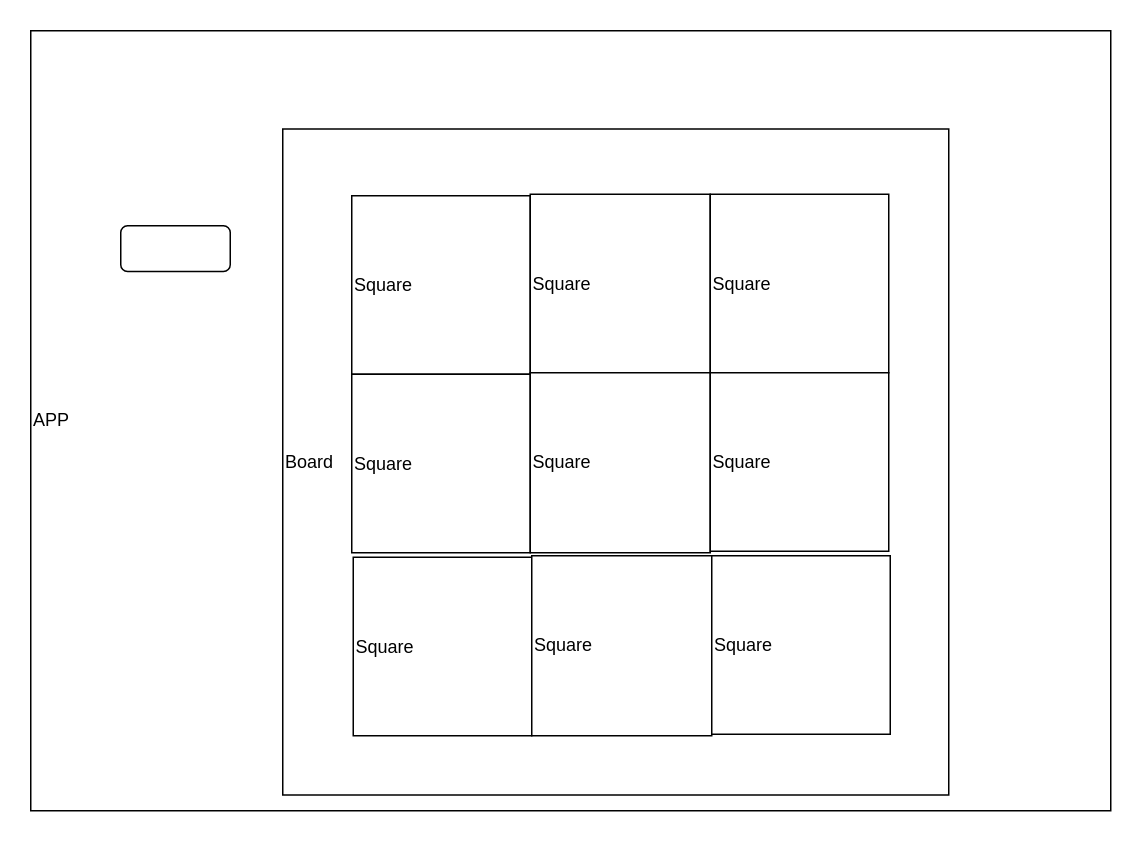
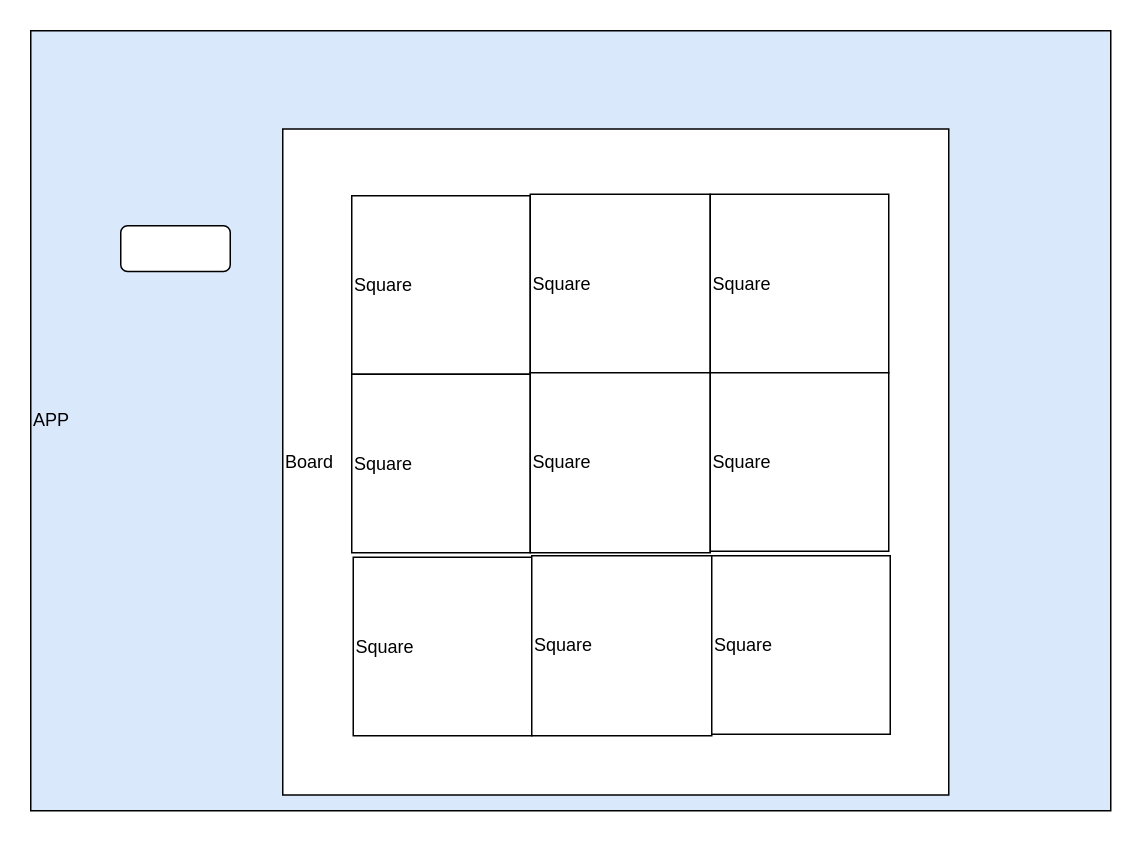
- <mxCell id="2" value="APP" style="rounded=0;whiteSpace=wrap;html=1;align=left;" vertex="1" parent="1"><mxGeometry x="20" y="20" width="720" height="520" as="geometry" /></mxCell>
+ <mxCell id="2" value="APP" style="rounded=0;whiteSpace=wrap;html=1;align=left;fillColor=#dae8fc;" vertex="1" parent="1"><mxGeometry x="20" y="20" width="720" height="520" as="geometry" /></mxCell>
